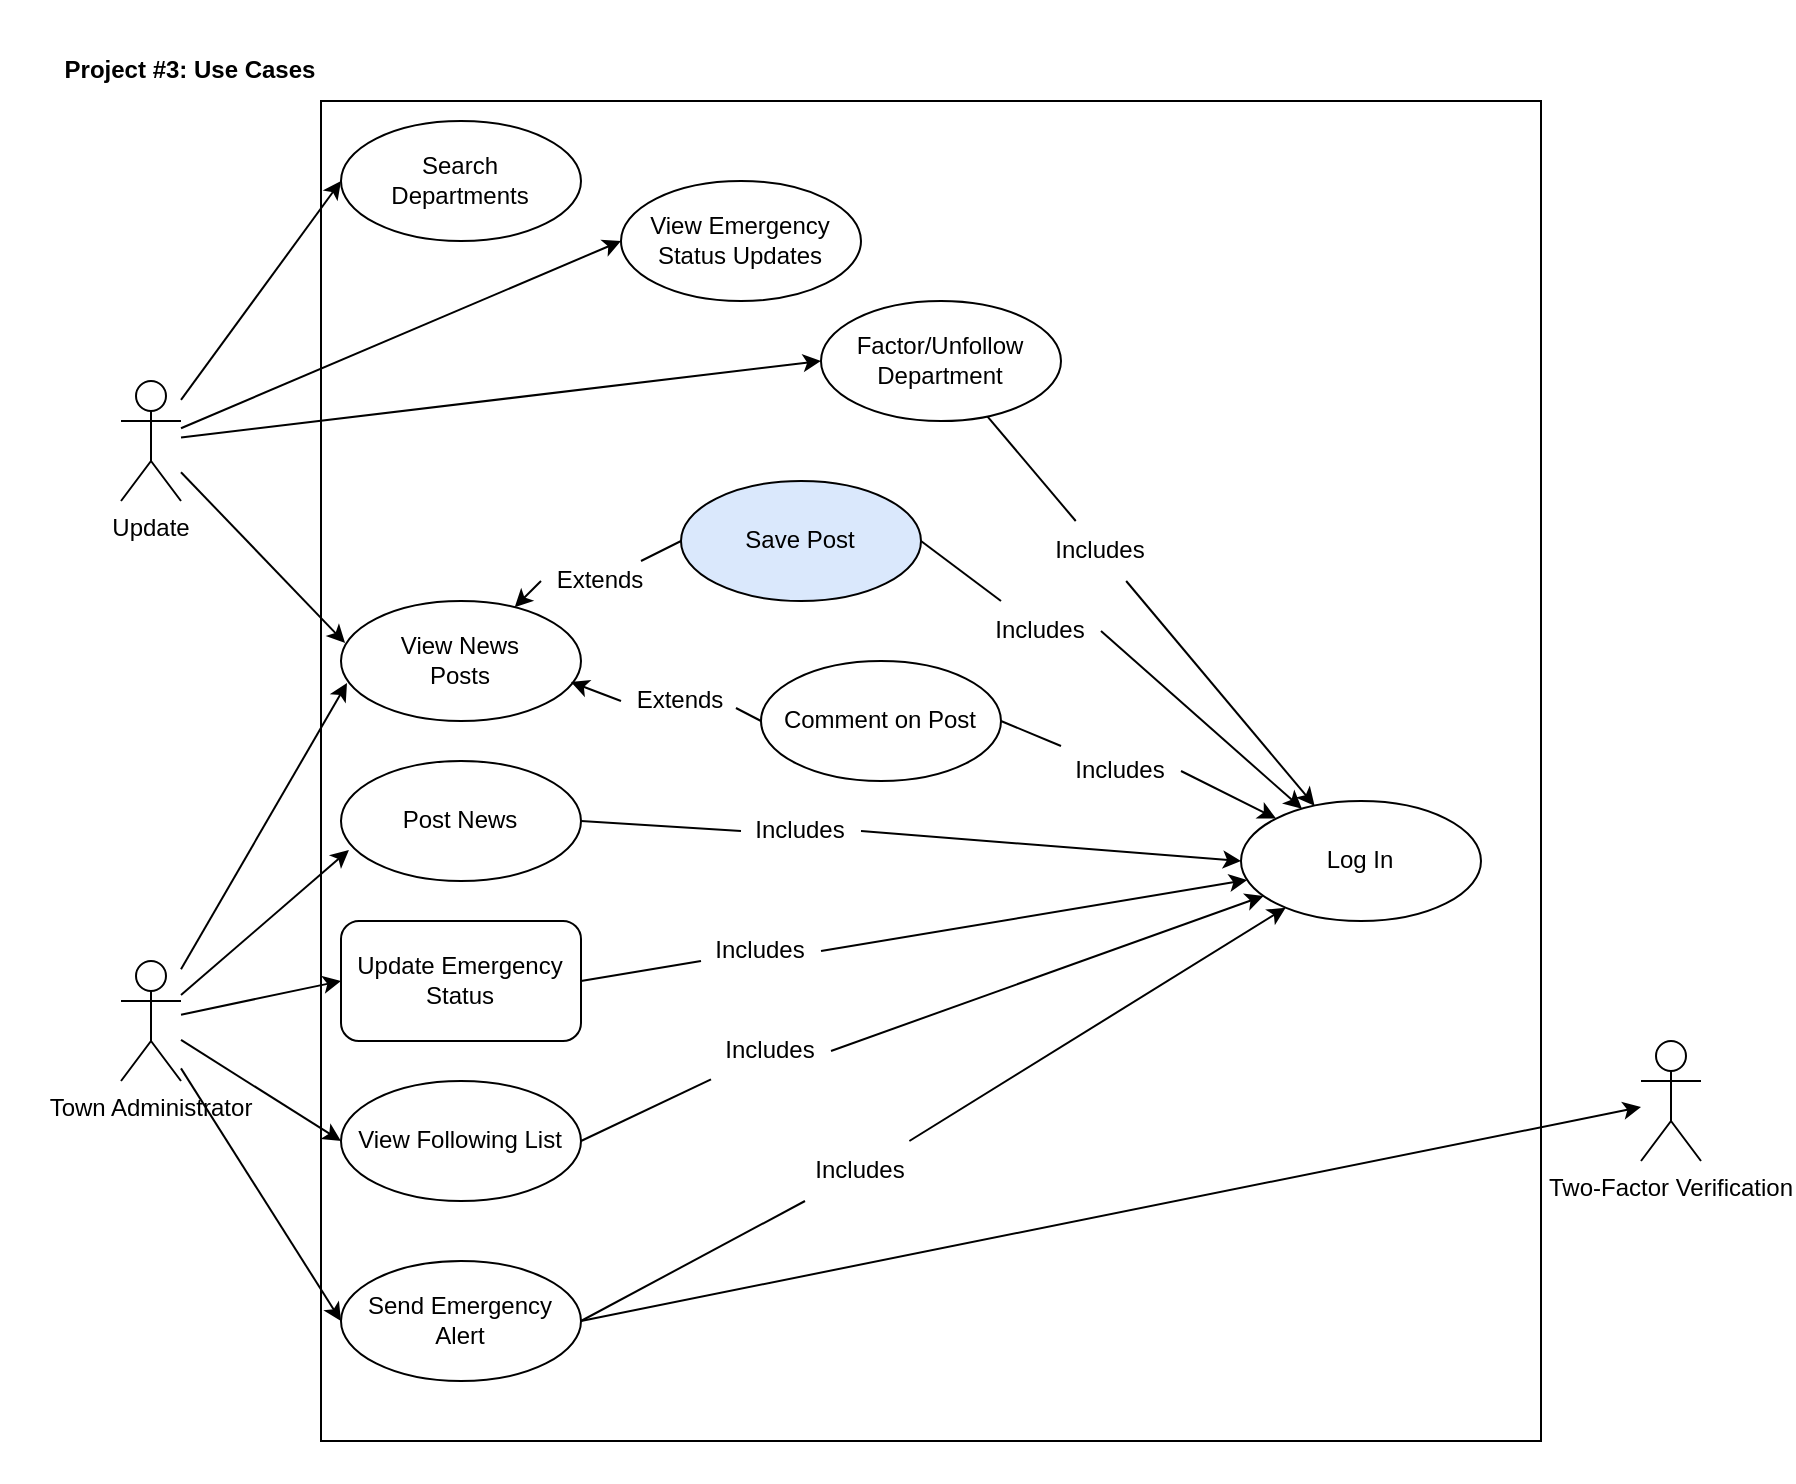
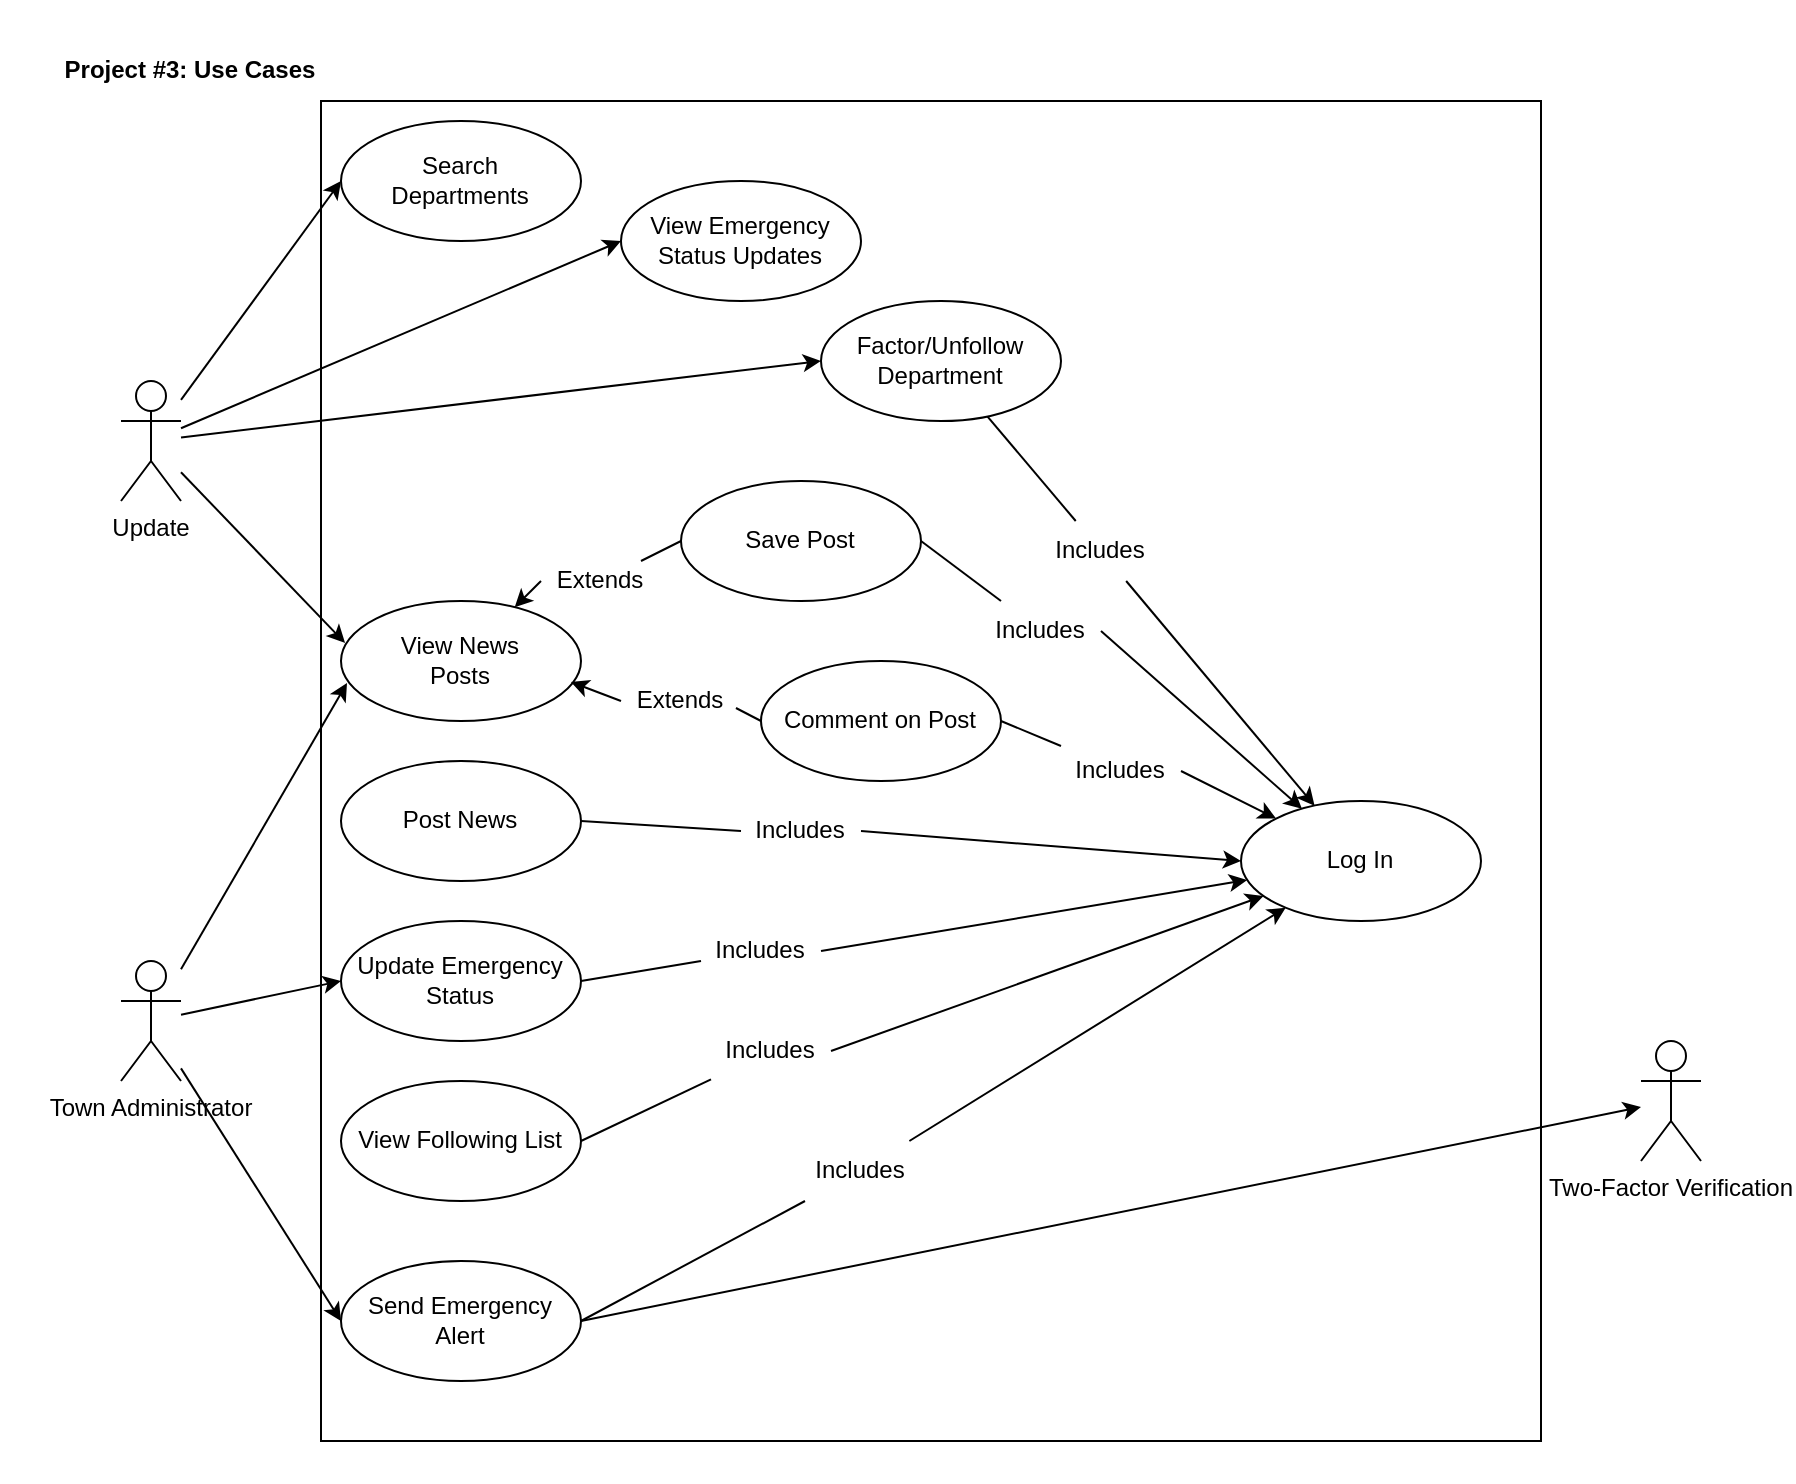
- <mxCell id="23" value="Save Post" style="ellipse;whiteSpace=wrap;html=1;fillColor=#dae8fc;" vertex="1" parent="1"><mxGeometry x="340" y="240" width="120" height="60" as="geometry" /></mxCell>
+ <mxCell id="23" value="Save Post" style="ellipse;whiteSpace=wrap;html=1;" vertex="1" parent="1"><mxGeometry x="340" y="240" width="120" height="60" as="geometry" /></mxCell>
- <mxCell id="28" value="" style="endArrow=classic;html=1;rounded=0;entryX=0.033;entryY=0.742;entryDx=0;entryDy=0;entryPerimeter=0;" edge="1" parent="1" source="3" target="19"><mxGeometry width="50" height="50" relative="1" as="geometry"><mxPoint x="370" y="410" as="sourcePoint" /><mxPoint x="420" y="360" as="targetPoint" /></mxGeometry></mxCell>
- <mxCell id="20" value="Update Emergency Status" style="whiteSpace=wrap;html=1;rounded=1;" vertex="1" parent="1"><mxGeometry x="170" y="460" width="120" height="60" as="geometry" /></mxCell>
+ <mxCell id="20" value="Update Emergency Status" style="ellipse;whiteSpace=wrap;html=1;" vertex="1" parent="1"><mxGeometry x="170" y="460" width="120" height="60" as="geometry" /></mxCell>
- <mxCell id="30" value="" style="endArrow=classic;html=1;rounded=0;entryX=0;entryY=0.5;entryDx=0;entryDy=0;" edge="1" parent="1" source="3" target="21"><mxGeometry width="50" height="50" relative="1" as="geometry"><mxPoint x="380" y="420" as="sourcePoint" /><mxPoint x="430" y="370" as="targetPoint" /></mxGeometry></mxCell>
